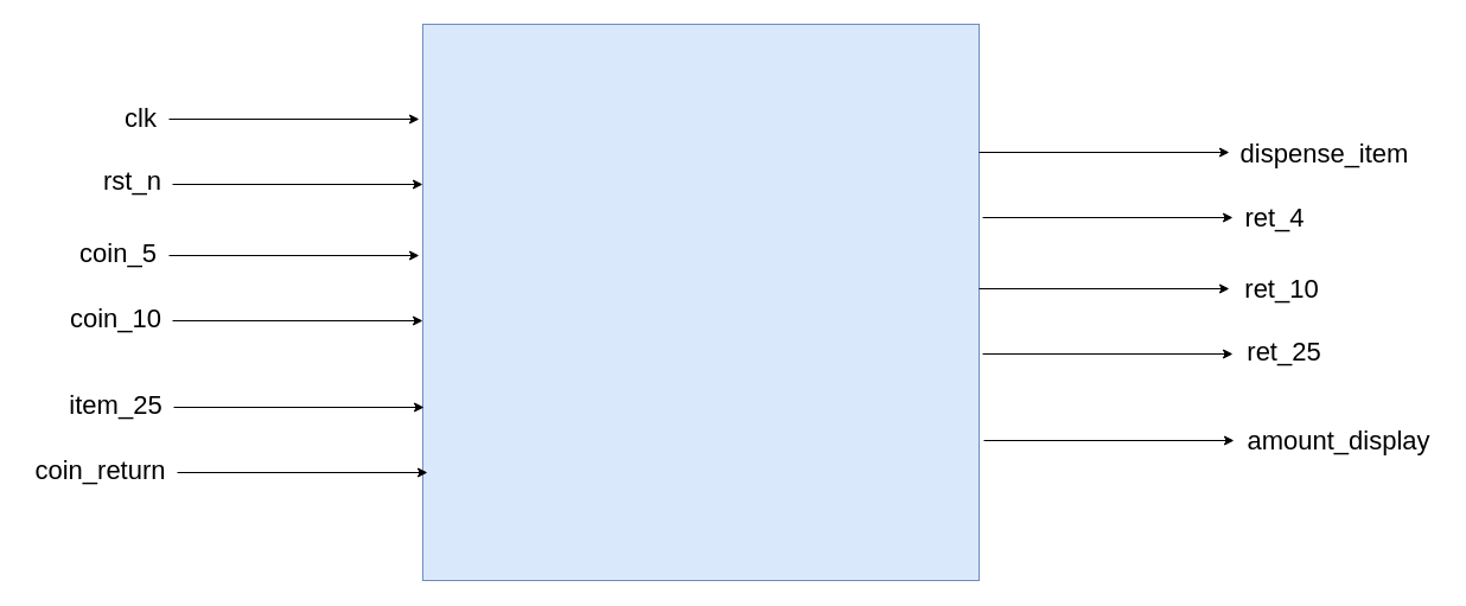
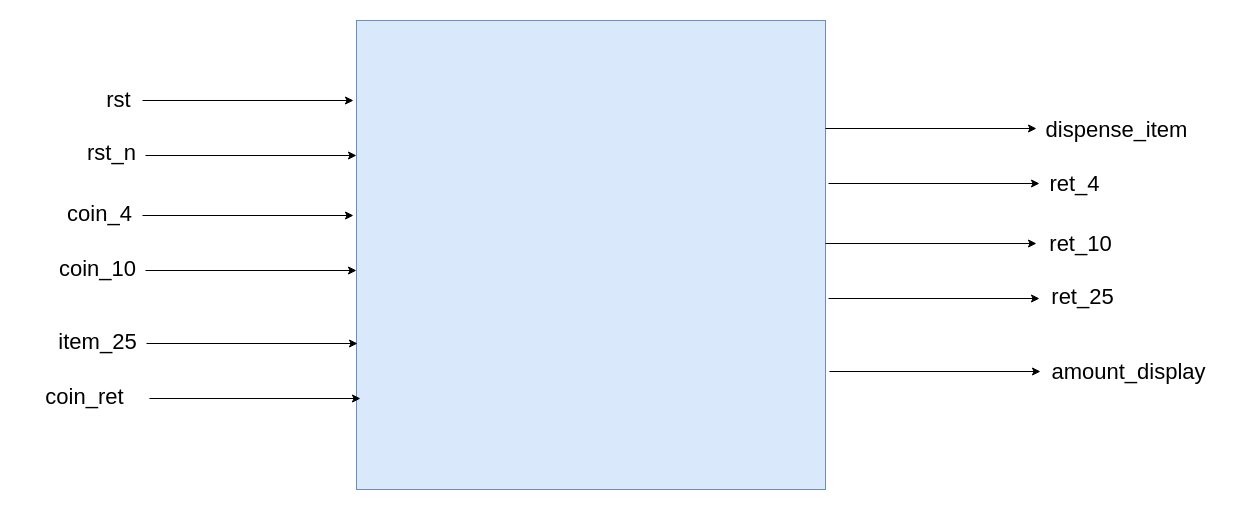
- <mxCell id="14" value="&lt;font style=&quot;font-size: 22px;&quot;&gt;clk&lt;/font&gt;" style="text;html=1;align=center;verticalAlign=middle;resizable=0;points=[];autosize=1;strokeColor=none;fillColor=none;" vertex="1" parent="1"><mxGeometry x="95" y="81" width="45" height="38" as="geometry" /></mxCell>
+ <mxCell id="14" value="&lt;font style=&quot;font-size: 22px;&quot;&gt;rst&lt;/font&gt;" style="text;html=1;align=center;verticalAlign=middle;resizable=0;points=[];autosize=1;strokeColor=none;fillColor=none;" vertex="1" parent="1"><mxGeometry x="95" y="81" width="45" height="38" as="geometry" /></mxCell>
- <mxCell id="16" value="&lt;font style=&quot;font-size: 22px;&quot;&gt;coin_5&lt;/font&gt;" style="text;html=1;align=center;verticalAlign=middle;resizable=0;points=[];autosize=1;strokeColor=none;fillColor=none;" vertex="1" parent="1"><mxGeometry x="57" y="195" width="83" height="38" as="geometry" /></mxCell>
+ <mxCell id="16" value="&lt;font style=&quot;font-size: 22px;&quot;&gt;coin_4&lt;/font&gt;" style="text;html=1;align=center;verticalAlign=middle;resizable=0;points=[];autosize=1;strokeColor=none;fillColor=none;" vertex="1" parent="1"><mxGeometry x="57" y="195" width="83" height="38" as="geometry" /></mxCell>
- <mxCell id="19" value="&lt;font style=&quot;font-size: 22px;&quot;&gt;coin_return&lt;/font&gt;" style="text;html=1;align=center;verticalAlign=middle;resizable=0;points=[];autosize=1;strokeColor=none;fillColor=none;" vertex="1" parent="1"><mxGeometry x="20" y="378" width="128" height="38" as="geometry" /></mxCell>
+ <mxCell id="19" value="&lt;font style=&quot;font-size: 22px;&quot;&gt;coin_ret&lt;/font&gt;" style="text;html=1;align=center;verticalAlign=middle;resizable=0;points=[];autosize=1;strokeColor=none;fillColor=none;" vertex="1" parent="1"><mxGeometry x="20" y="378" width="128" height="38" as="geometry" /></mxCell>
